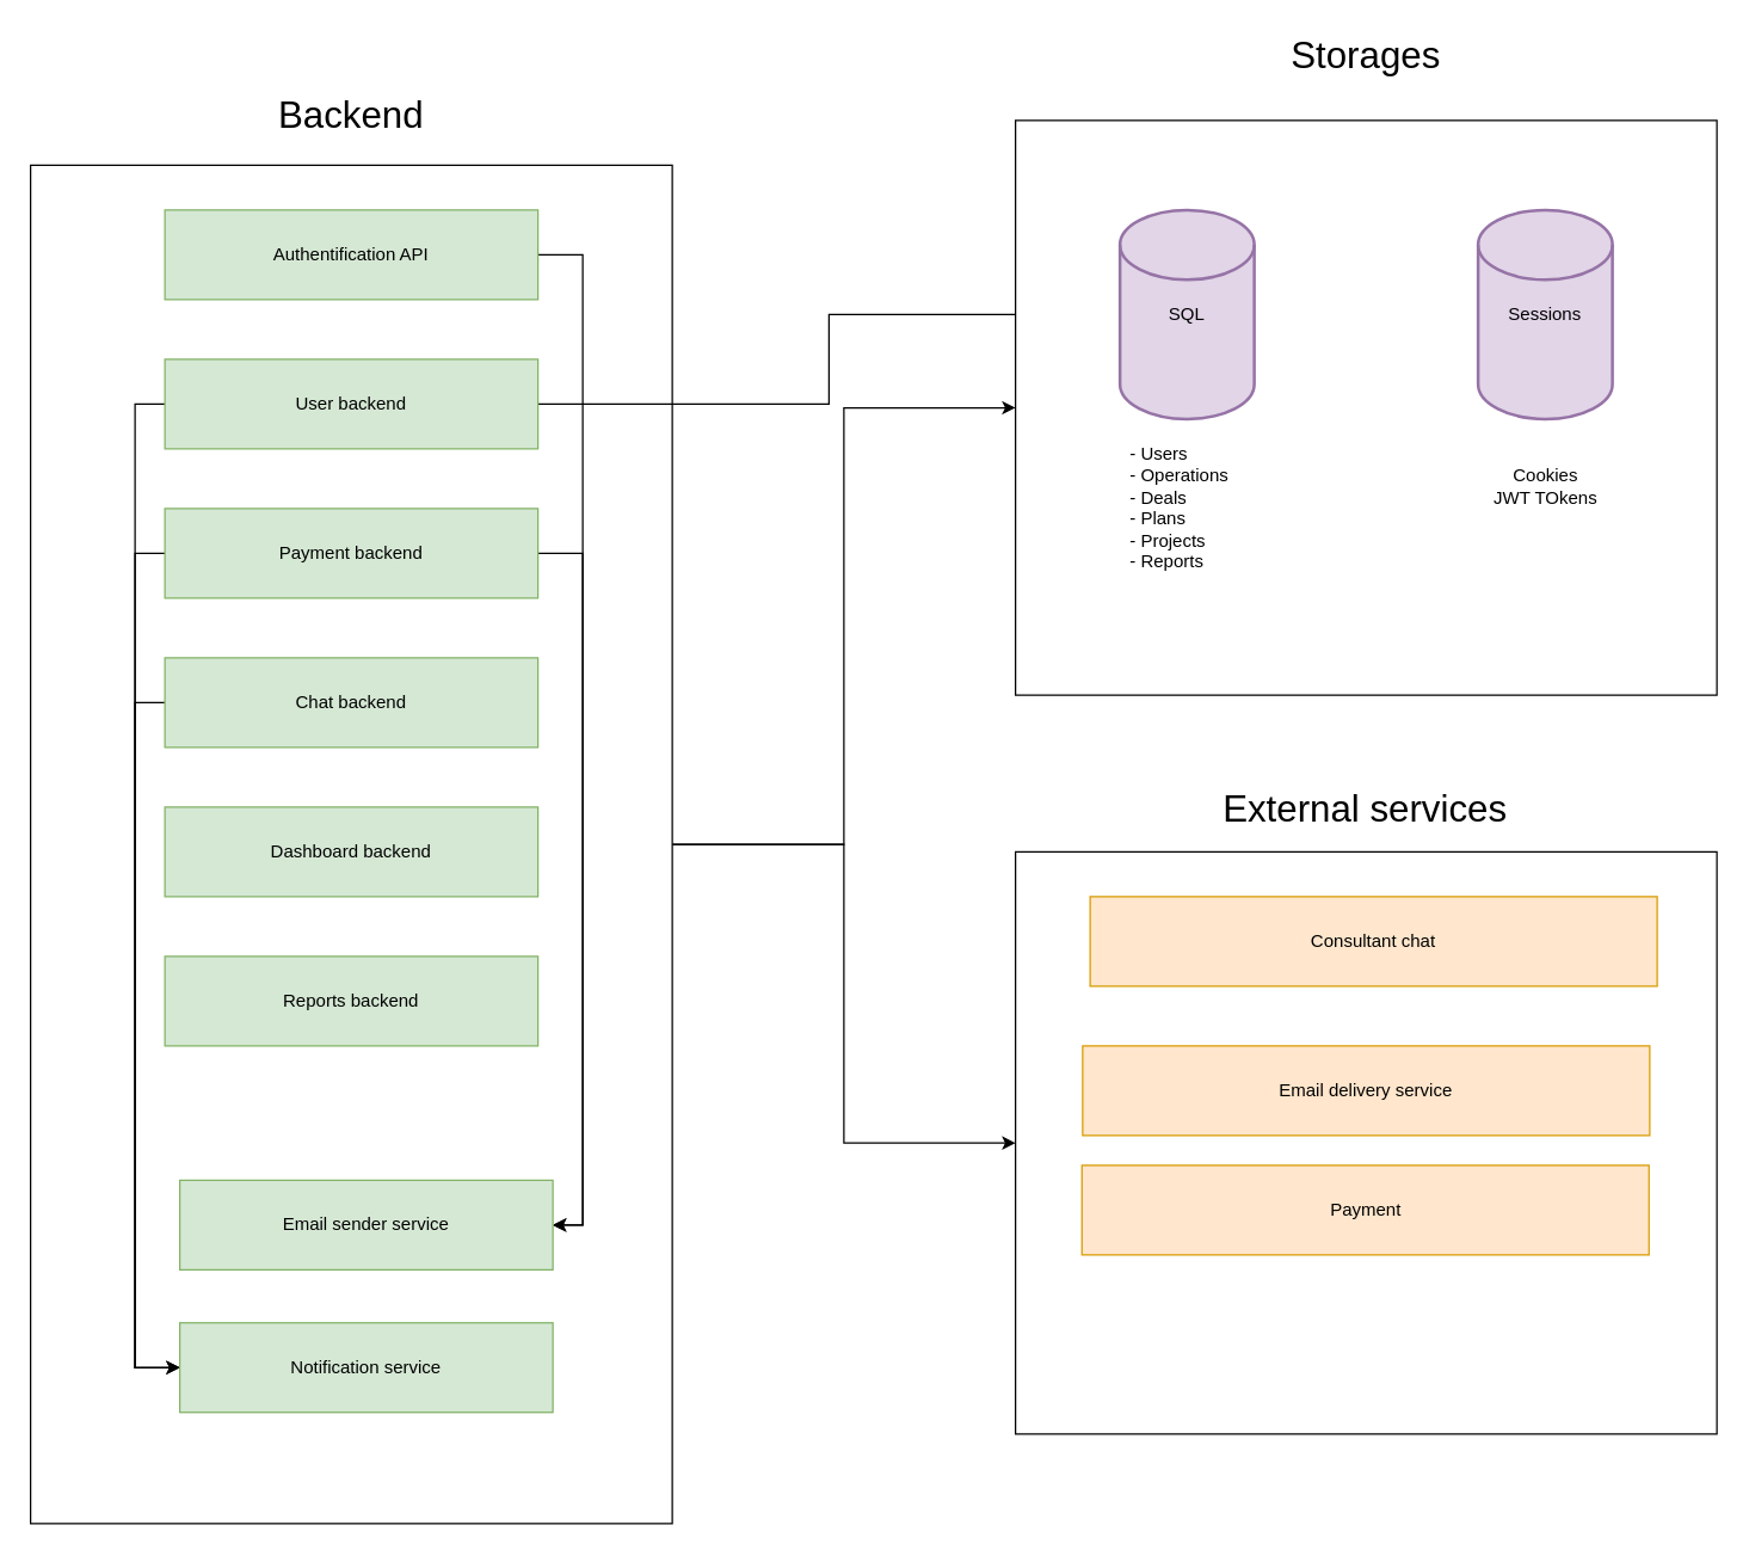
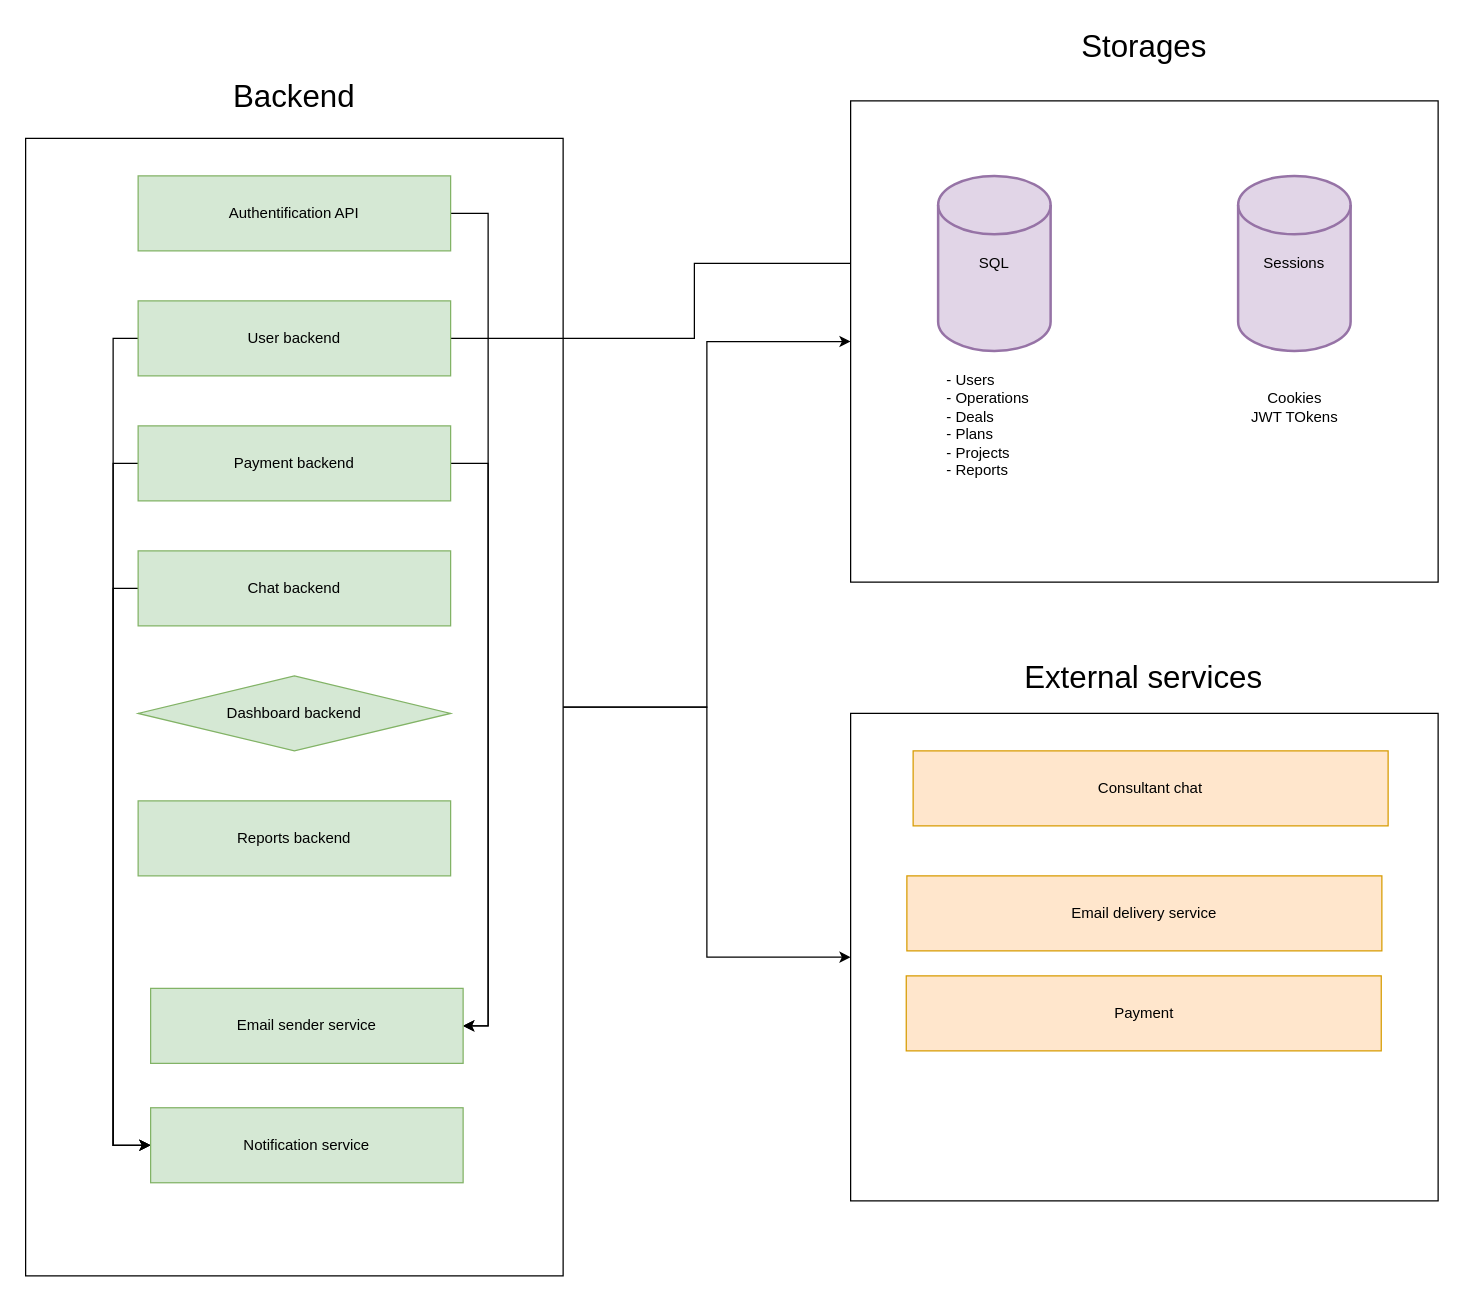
- <mxCell id="28" value="Dashboard backend" style="rounded=0;whiteSpace=wrap;html=1;fillColor=#d5e8d4;strokeColor=#82b366;" vertex="1" parent="1"><mxGeometry x="110" y="540" width="250" height="60" as="geometry" /></mxCell>
+ <mxCell id="28" value="Dashboard backend" style="rhombus;whiteSpace=wrap;html=1;fillColor=#d5e8d4;strokeColor=#82b366;" vertex="1" parent="1"><mxGeometry x="110" y="540" width="250" height="60" as="geometry" /></mxCell>
